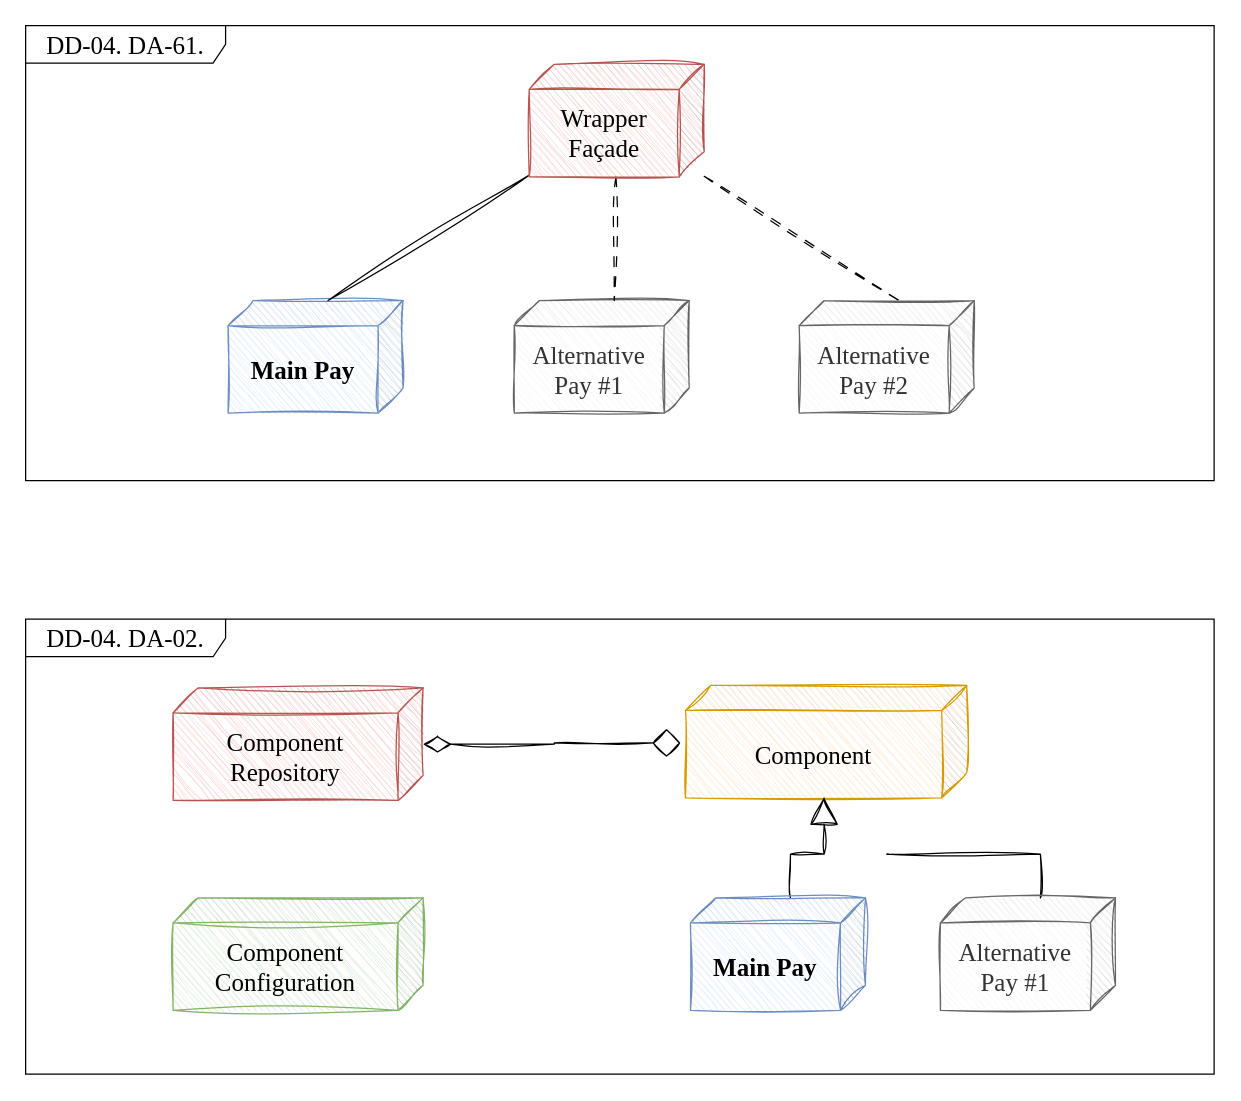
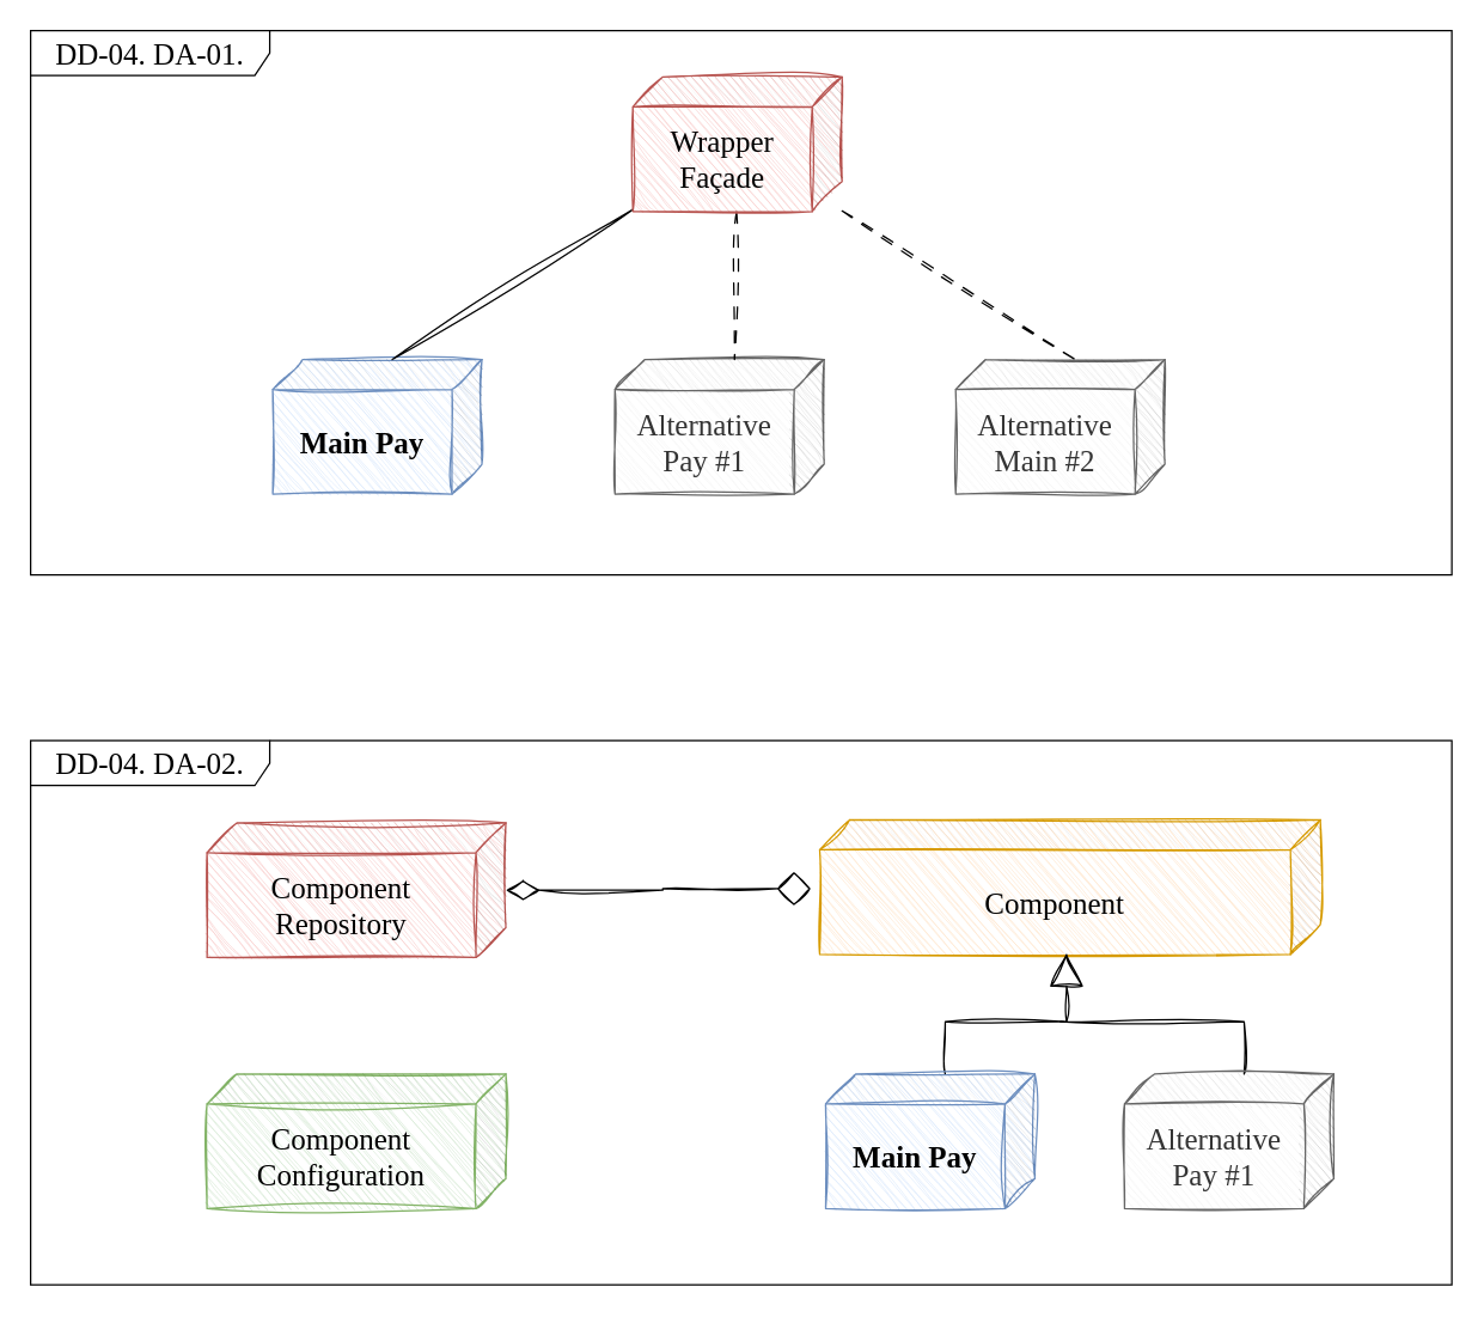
- <mxCell id="11" value="DD-04. DA-61." style="shape=umlFrame;whiteSpace=wrap;html=1;pointerEvents=0;recursiveResize=0;container=0;collapsible=0;width=160;hachureGap=4;fontFamily=Architects Daughter;fontSource=https%3A%2F%2Ffonts.googleapis.com%2Fcss%3Ffamily%3DArchitects%2BDaughter;fontSize=20;movable=1;resizable=1;rotatable=1;deletable=1;editable=1;locked=0;connectable=1;" parent="1" vertex="1"><mxGeometry x="20" y="20" width="951" height="364" as="geometry" /></mxCell>
+ <mxCell id="11" value="DD-04. DA-01." style="shape=umlFrame;whiteSpace=wrap;html=1;pointerEvents=0;recursiveResize=0;container=0;collapsible=0;width=160;hachureGap=4;fontFamily=Architects Daughter;fontSource=https%3A%2F%2Ffonts.googleapis.com%2Fcss%3Ffamily%3DArchitects%2BDaughter;fontSize=20;movable=1;resizable=1;rotatable=1;deletable=1;editable=1;locked=0;connectable=1;" parent="1" vertex="1"><mxGeometry x="20" y="20" width="951" height="364" as="geometry" /></mxCell>
- <mxCell id="12" value="Alternative&lt;br style=&quot;border-color: var(--border-color);&quot;&gt;Pay #2" style="shape=cube;whiteSpace=wrap;html=1;boundedLbl=1;backgroundOutline=1;darkOpacity=0.05;darkOpacity2=0.1;sketch=1;hachureGap=4;jiggle=2;curveFitting=1;fontFamily=Architects Daughter;fontSource=https%3A%2F%2Ffonts.googleapis.com%2Fcss%3Ffamily%3DArchitects%2BDaughter;fontSize=20;direction=east;flipH=1;fillColor=#f5f5f5;strokeColor=#666666;fontColor=#333333;" parent="1" vertex="1"><mxGeometry x="639" y="240" width="140" height="90" as="geometry" /></mxCell>
+ <mxCell id="12" value="Alternative&lt;br style=&quot;border-color: var(--border-color);&quot;&gt;Main #2" style="shape=cube;whiteSpace=wrap;html=1;boundedLbl=1;backgroundOutline=1;darkOpacity=0.05;darkOpacity2=0.1;sketch=1;hachureGap=4;jiggle=2;curveFitting=1;fontFamily=Architects Daughter;fontSource=https%3A%2F%2Ffonts.googleapis.com%2Fcss%3Ffamily%3DArchitects%2BDaughter;fontSize=20;direction=east;flipH=1;fillColor=#f5f5f5;strokeColor=#666666;fontColor=#333333;" parent="1" vertex="1"><mxGeometry x="639" y="240" width="140" height="90" as="geometry" /></mxCell>
- <mxCell id="5" value="Component" style="shape=cube;whiteSpace=wrap;html=1;boundedLbl=1;backgroundOutline=1;darkOpacity=0.05;darkOpacity2=0.1;sketch=1;hachureGap=4;jiggle=2;curveFitting=1;fontFamily=Architects Daughter;fontSource=https%3A%2F%2Ffonts.googleapis.com%2Fcss%3Ffamily%3DArchitects%2BDaughter;fontSize=20;direction=east;flipH=1;fillColor=#ffe6cc;strokeColor=#d79b00;fontStyle=0" parent="1" vertex="1"><mxGeometry x="548" y="548" width="225" height="90" as="geometry" /></mxCell>
+ <mxCell id="5" value="Component" style="shape=cube;whiteSpace=wrap;html=1;boundedLbl=1;backgroundOutline=1;darkOpacity=0.05;darkOpacity2=0.1;sketch=1;hachureGap=4;jiggle=2;curveFitting=1;fontFamily=Architects Daughter;fontSource=https%3A%2F%2Ffonts.googleapis.com%2Fcss%3Ffamily%3DArchitects%2BDaughter;fontSize=20;direction=east;flipH=1;fillColor=#ffe6cc;strokeColor=#d79b00;fontStyle=0" parent="1" vertex="1"><mxGeometry x="548" y="548" width="335" height="90" as="geometry" /></mxCell>
